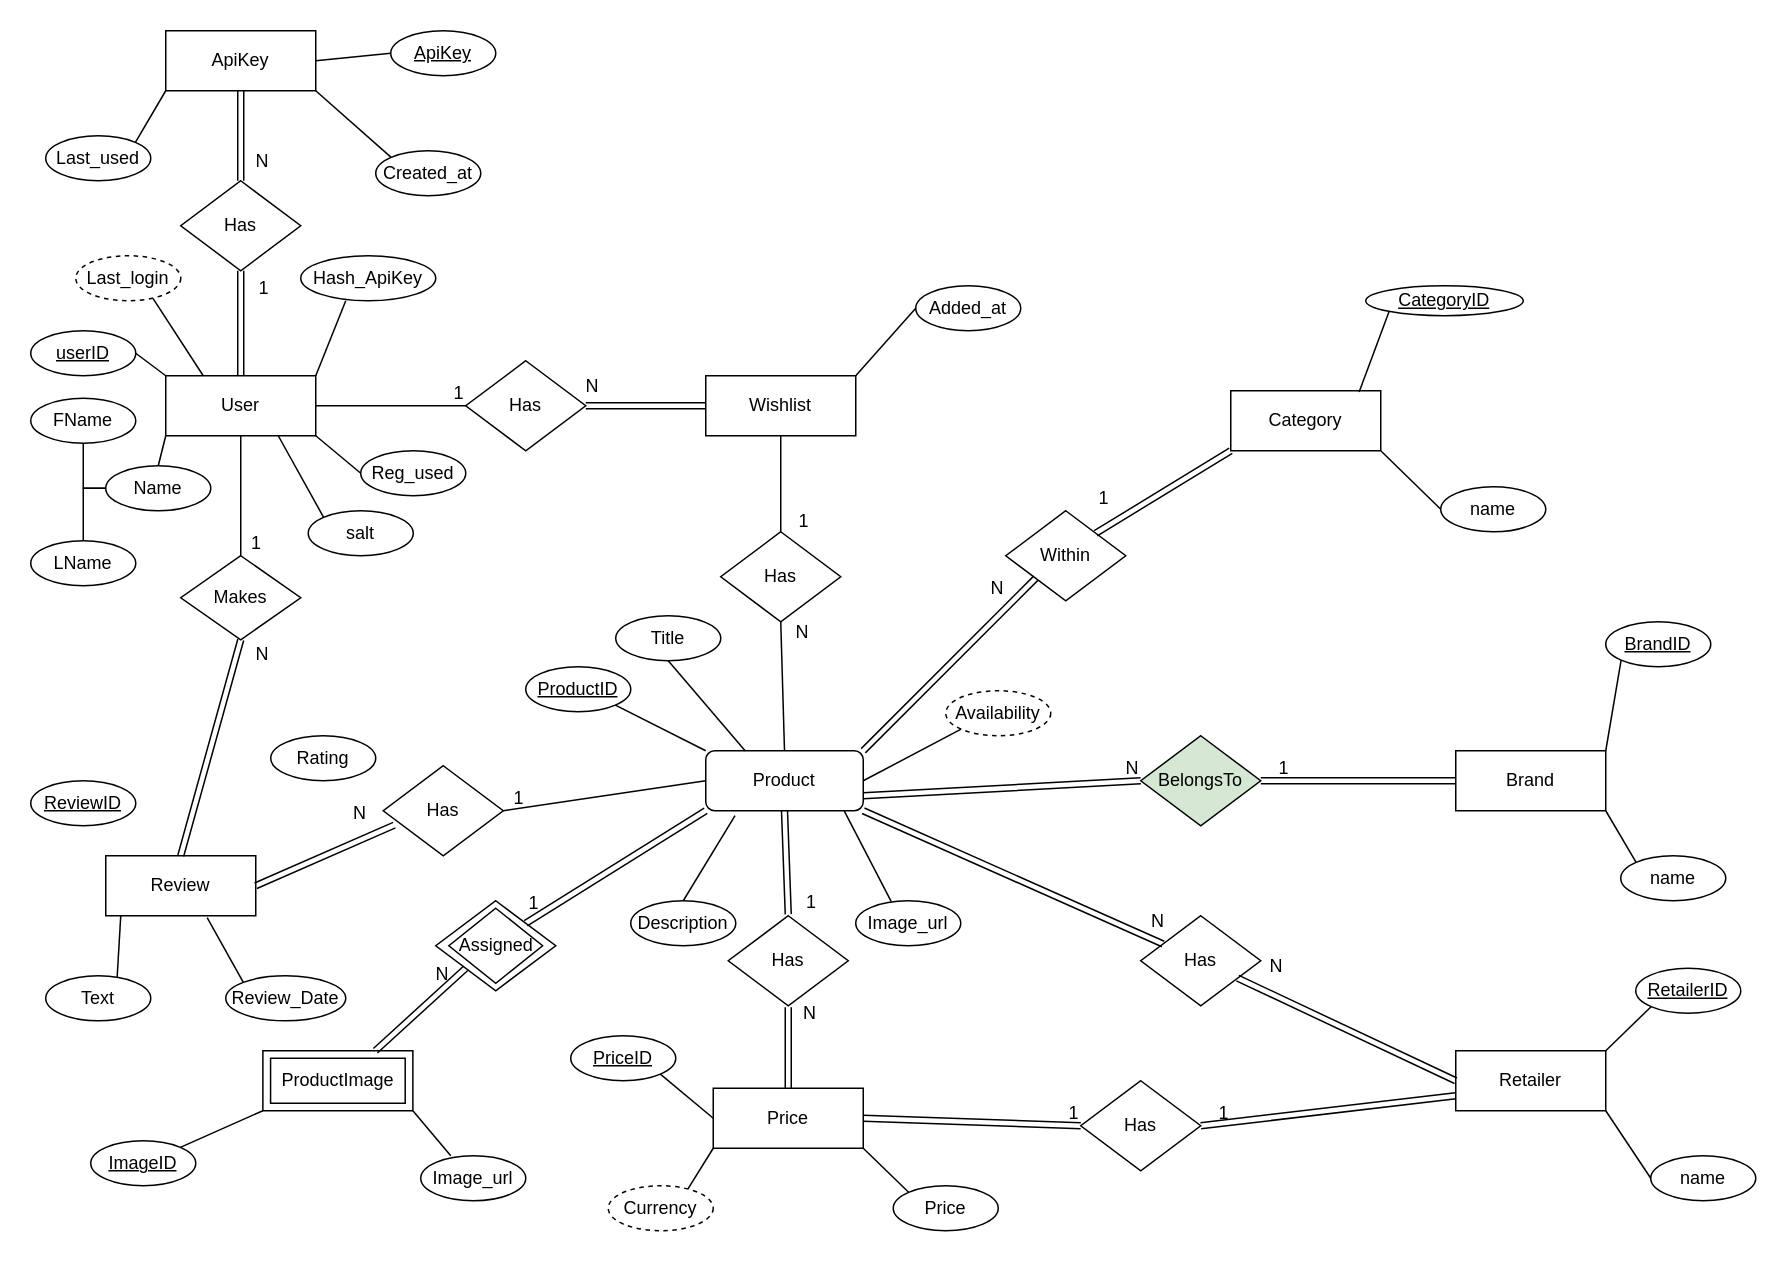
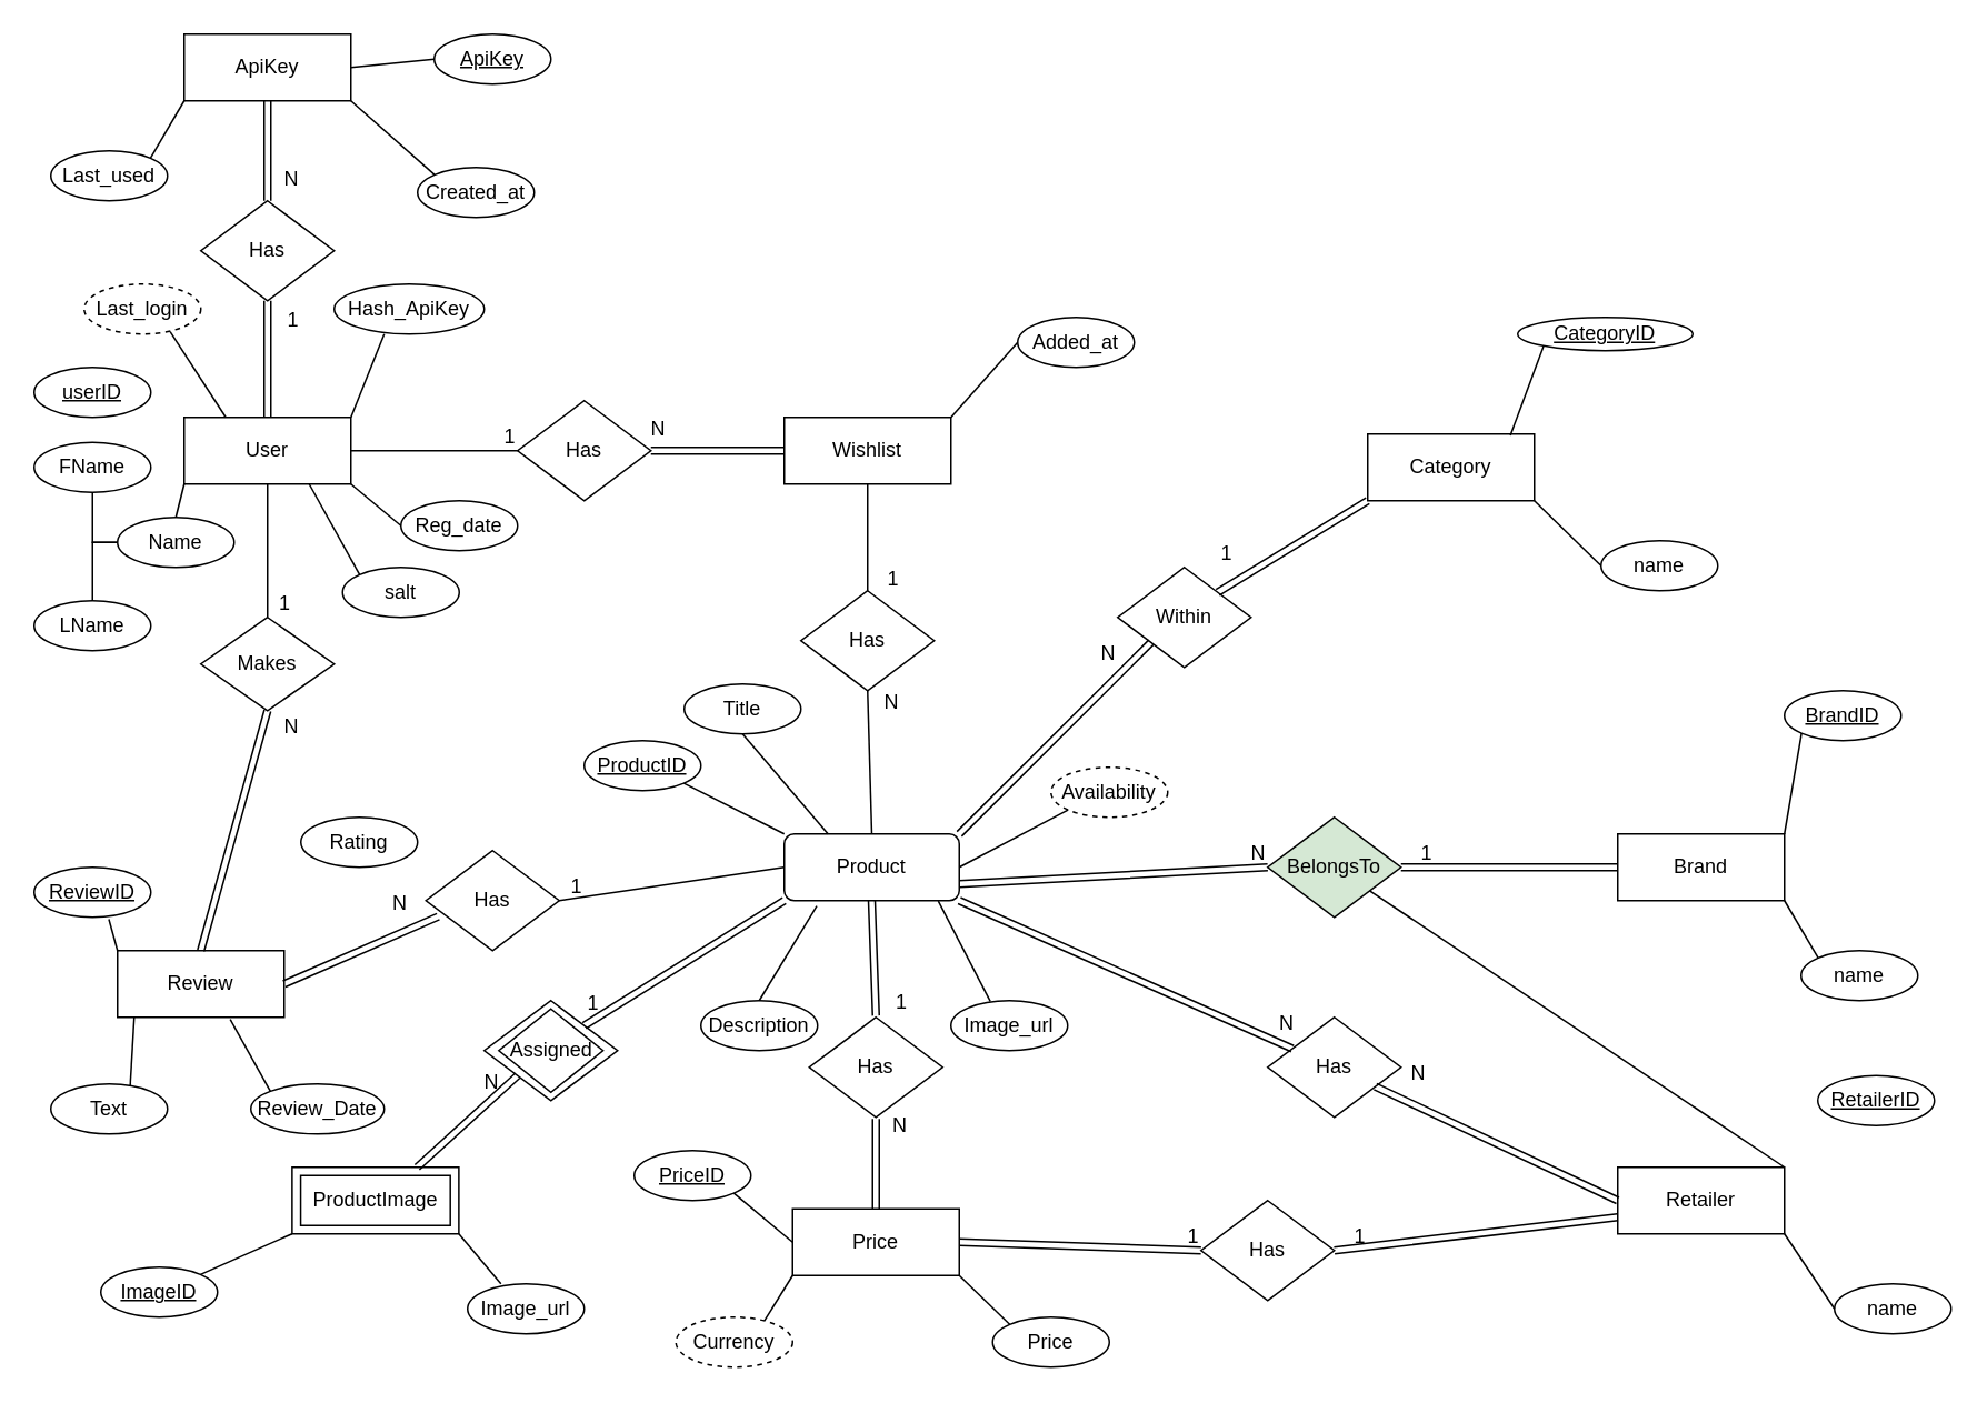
- <mxCell id="40" value="" style="endArrow=none;html=1;rounded=0;entryX=1;entryY=0.5;entryDx=0;entryDy=0;exitX=0;exitY=0;exitDx=0;exitDy=0;" parent="1" source="2" target="33" edge="1"><mxGeometry width="50" height="50" relative="1" as="geometry"><mxPoint x="460" y="270" as="sourcePoint" /><mxPoint x="510" y="220" as="targetPoint" /></mxGeometry></mxCell>
- <mxCell id="43" value="Reg_used" style="ellipse;whiteSpace=wrap;html=1;" parent="1" vertex="1"><mxGeometry x="240" y="300" width="70" height="30" as="geometry" /></mxCell>
+ <mxCell id="43" value="Reg_date" style="ellipse;whiteSpace=wrap;html=1;" parent="1" vertex="1"><mxGeometry x="240" y="300" width="70" height="30" as="geometry" /></mxCell>
+ <mxCell id="112" value="" style="endArrow=none;html=1;rounded=0;exitX=0.64;exitY=1.04;exitDx=0;exitDy=0;entryX=0;entryY=0;entryDx=0;entryDy=0;exitPerimeter=0;" parent="1" source="111" target="11" edge="1"><mxGeometry width="50" height="50" relative="1" as="geometry"><mxPoint x="185" y="750" as="sourcePoint" /><mxPoint x="130" y="774" as="targetPoint" /></mxGeometry></mxCell>
- <mxCell id="90" value="" style="endArrow=none;html=1;rounded=0;exitX=1;exitY=0;exitDx=0;exitDy=0;entryX=0;entryY=1;entryDx=0;entryDy=0;" parent="1" source="9" target="91" edge="1"><mxGeometry width="50" height="50" relative="1" as="geometry"><mxPoint x="1090" y="560" as="sourcePoint" /><mxPoint x="1110" y="594" as="targetPoint" /></mxGeometry></mxCell>
+ <mxCell id="90" value="" style="endArrow=none;html=1;rounded=0;exitX=1;exitY=0;exitDx=0;exitDy=0;" parent="1" source="9" target="16" edge="1"><mxGeometry width="50" height="50" relative="1" as="geometry"><mxPoint x="1090" y="560" as="sourcePoint" /><mxPoint x="1110" y="594" as="targetPoint" /></mxGeometry></mxCell>
